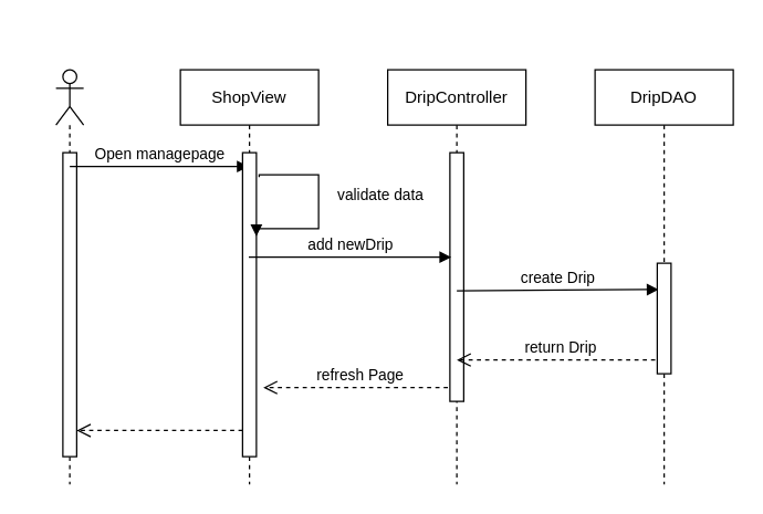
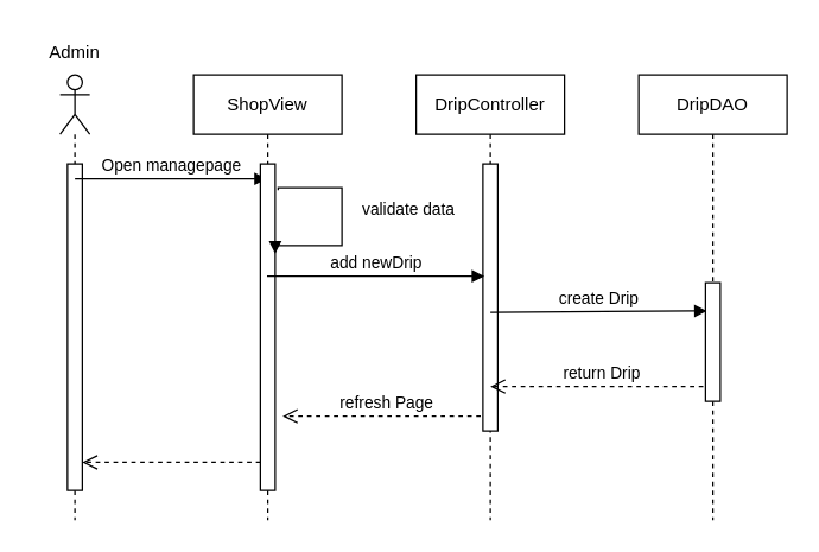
+ <mxCell id="17" value="Admin" style="text;html=1;strokeColor=none;fillColor=none;align=center;verticalAlign=middle;whiteSpace=wrap;rounded=0;" vertex="1" parent="1"><mxGeometry x="20" y="20" width="60" height="30" as="geometry" /></mxCell>
